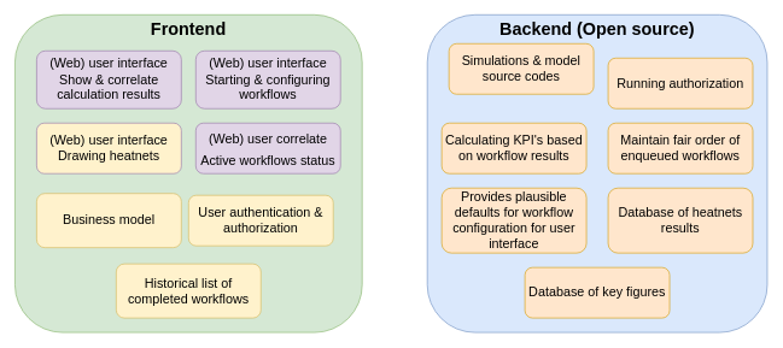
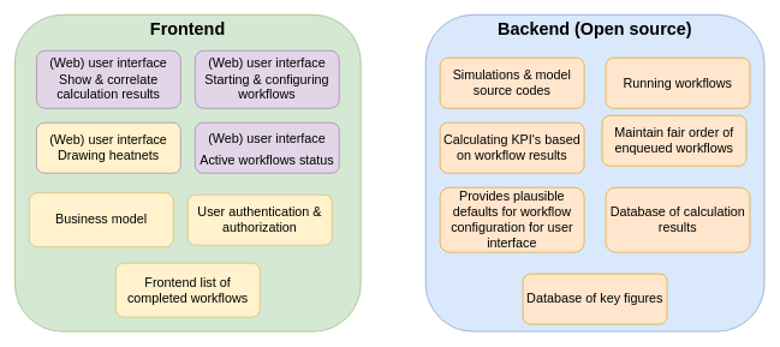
- <mxCell id="15" value="Simulations &amp;amp; model source codes" style="rounded=1;whiteSpace=wrap;html=1;fontSize=18;fillColor=#ffe6cc;strokeColor=#d79b00;" parent="1" vertex="1"><mxGeometry x="620" y="60" width="200" height="70" as="geometry" /></mxCell>
+ <mxCell id="15" value="Simulations &amp;amp; model source codes" style="rounded=1;whiteSpace=wrap;html=1;fontSize=18;fillColor=#ffe6cc;strokeColor=#d79b00;" parent="1" vertex="1"><mxGeometry x="610" y="80" width="200" height="70" as="geometry" /></mxCell>
- <mxCell id="12" value="Running authorization" style="rounded=1;whiteSpace=wrap;html=1;fontSize=18;fillColor=#ffe6cc;strokeColor=#d79b00;" parent="1" vertex="1"><mxGeometry x="840" y="80" width="200" height="70" as="geometry" /></mxCell>
+ <mxCell id="12" value="Running workflows" style="rounded=1;whiteSpace=wrap;html=1;fontSize=18;fillColor=#ffe6cc;strokeColor=#d79b00;" parent="1" vertex="1"><mxGeometry x="840" y="80" width="200" height="70" as="geometry" /></mxCell>
- <mxCell id="5" value="&lt;font style=&quot;font-size: 18px;&quot;&gt;(Web) user correlate&lt;br&gt;Active workflows status&lt;/font&gt;" style="rounded=1;whiteSpace=wrap;html=1;fontSize=24;fillColor=#e1d5e7;strokeColor=#9673a6;" parent="1" vertex="1"><mxGeometry x="270" y="170" width="200" height="70" as="geometry" /></mxCell>
+ <mxCell id="5" value="&lt;font style=&quot;font-size: 18px;&quot;&gt;(Web) user interface&lt;br&gt;Active workflows status&lt;/font&gt;" style="rounded=1;whiteSpace=wrap;html=1;fontSize=24;fillColor=#e1d5e7;strokeColor=#9673a6;" parent="1" vertex="1"><mxGeometry x="270" y="170" width="200" height="70" as="geometry" /></mxCell>
- <mxCell id="16" value="Maintain fair order of enqueued workflows" style="rounded=1;whiteSpace=wrap;html=1;fontSize=18;fillColor=#ffe6cc;strokeColor=#d79b00;" parent="1" vertex="1"><mxGeometry x="840" y="170" width="200" height="70" as="geometry" /></mxCell>
+ <mxCell id="16" value="Maintain fair order of enqueued workflows" style="rounded=1;whiteSpace=wrap;html=1;fontSize=18;fillColor=#ffe6cc;strokeColor=#d79b00;" parent="1" vertex="1"><mxGeometry x="835" y="160" width="200" height="70" as="geometry" /></mxCell>
- <mxCell id="8" value="Business model" style="rounded=1;whiteSpace=wrap;html=1;fontSize=18;fillColor=#fff2cc;strokeColor=#d6b656;" parent="1" vertex="1"><mxGeometry x="50" y="267.5" width="200" height="75" as="geometry" /></mxCell>
+ <mxCell id="8" value="Business model" style="rounded=1;whiteSpace=wrap;html=1;fontSize=18;fillColor=#fff2cc;strokeColor=#d6b656;" parent="1" vertex="1"><mxGeometry x="40" y="267.5" width="200" height="75" as="geometry" /></mxCell>
- <mxCell id="11" value="Database of heatnets results" style="rounded=1;whiteSpace=wrap;html=1;fontSize=18;fillColor=#ffe6cc;strokeColor=#d79b00;" parent="1" vertex="1"><mxGeometry x="840" y="260" width="200" height="90" as="geometry" /></mxCell>
+ <mxCell id="11" value="Database of calculation results" style="rounded=1;whiteSpace=wrap;html=1;fontSize=18;fillColor=#ffe6cc;strokeColor=#d79b00;" parent="1" vertex="1"><mxGeometry x="840" y="260" width="200" height="90" as="geometry" /></mxCell>
- <mxCell id="10" value="Historical list of completed workflows" style="rounded=1;whiteSpace=wrap;html=1;fontSize=18;fillColor=#fff2cc;strokeColor=#d6b656;" parent="1" vertex="1"><mxGeometry x="160" y="365" width="200" height="75" as="geometry" /></mxCell>
+ <mxCell id="10" value="Frontend list of completed workflows" style="rounded=1;whiteSpace=wrap;html=1;fontSize=18;fillColor=#fff2cc;strokeColor=#d6b656;" parent="1" vertex="1"><mxGeometry x="160" y="365" width="200" height="75" as="geometry" /></mxCell>
- <mxCell id="17" value="Database of key figures" style="rounded=1;whiteSpace=wrap;html=1;fontSize=18;fillColor=#ffe6cc;strokeColor=#d79b00;" vertex="1" parent="1"><mxGeometry x="725" y="370" width="200" height="70" as="geometry" /></mxCell>
+ <mxCell id="17" value="Database of key figures" style="rounded=1;whiteSpace=wrap;html=1;fontSize=18;fillColor=#ffe6cc;strokeColor=#d79b00;" vertex="1" parent="1"><mxGeometry x="725" y="380" width="200" height="70" as="geometry" /></mxCell>
